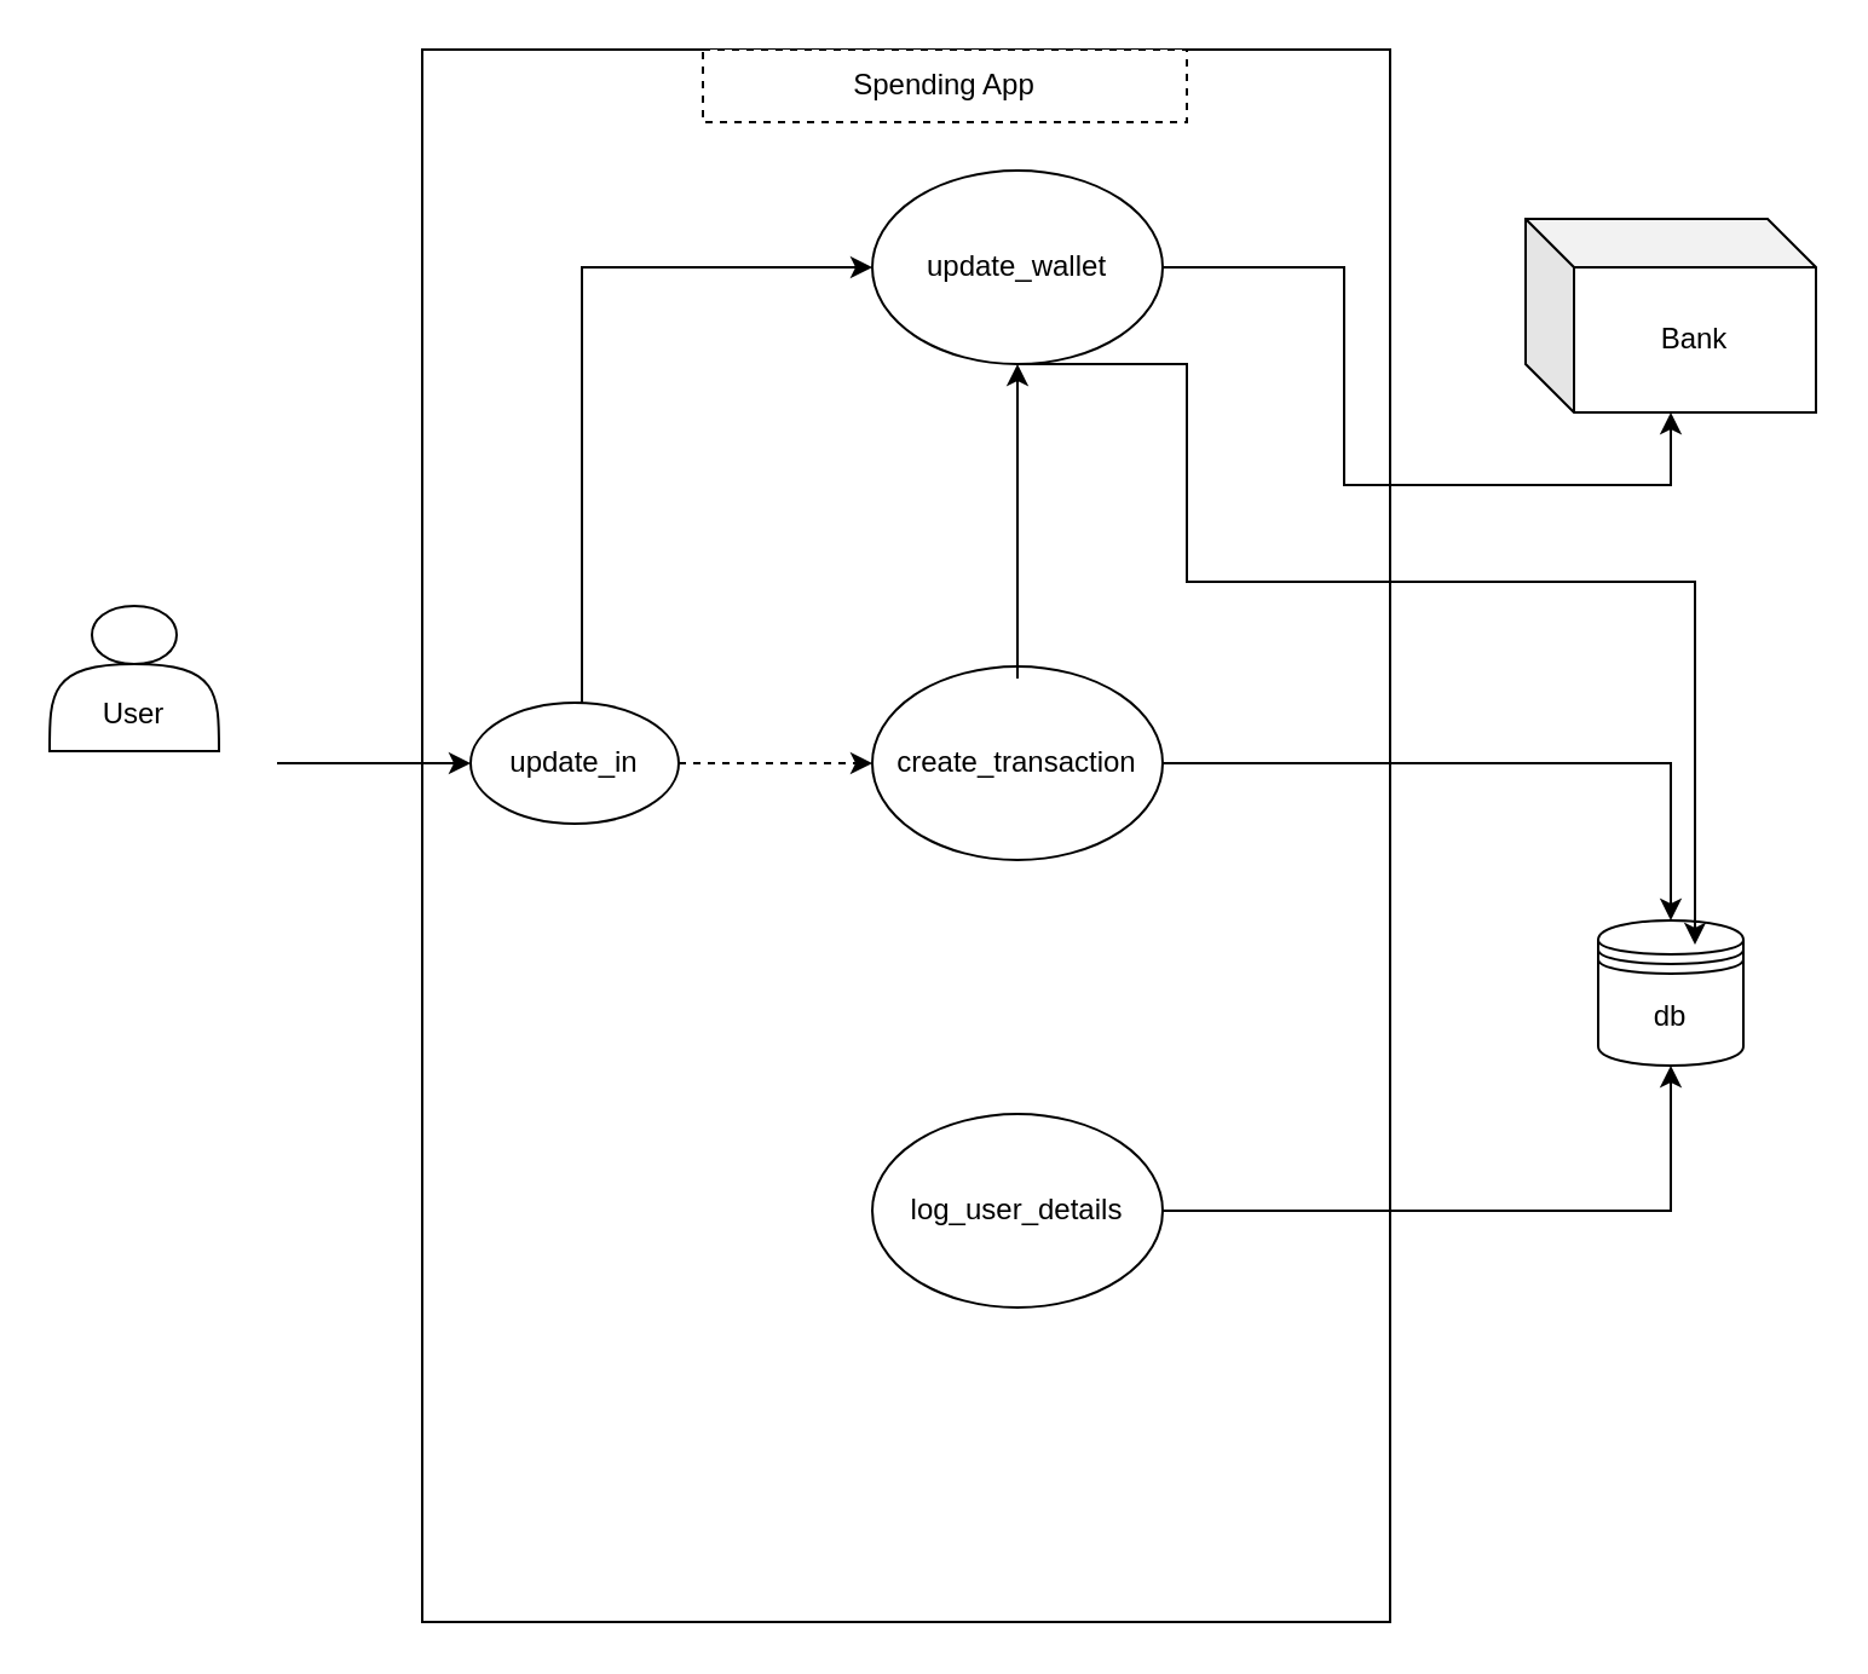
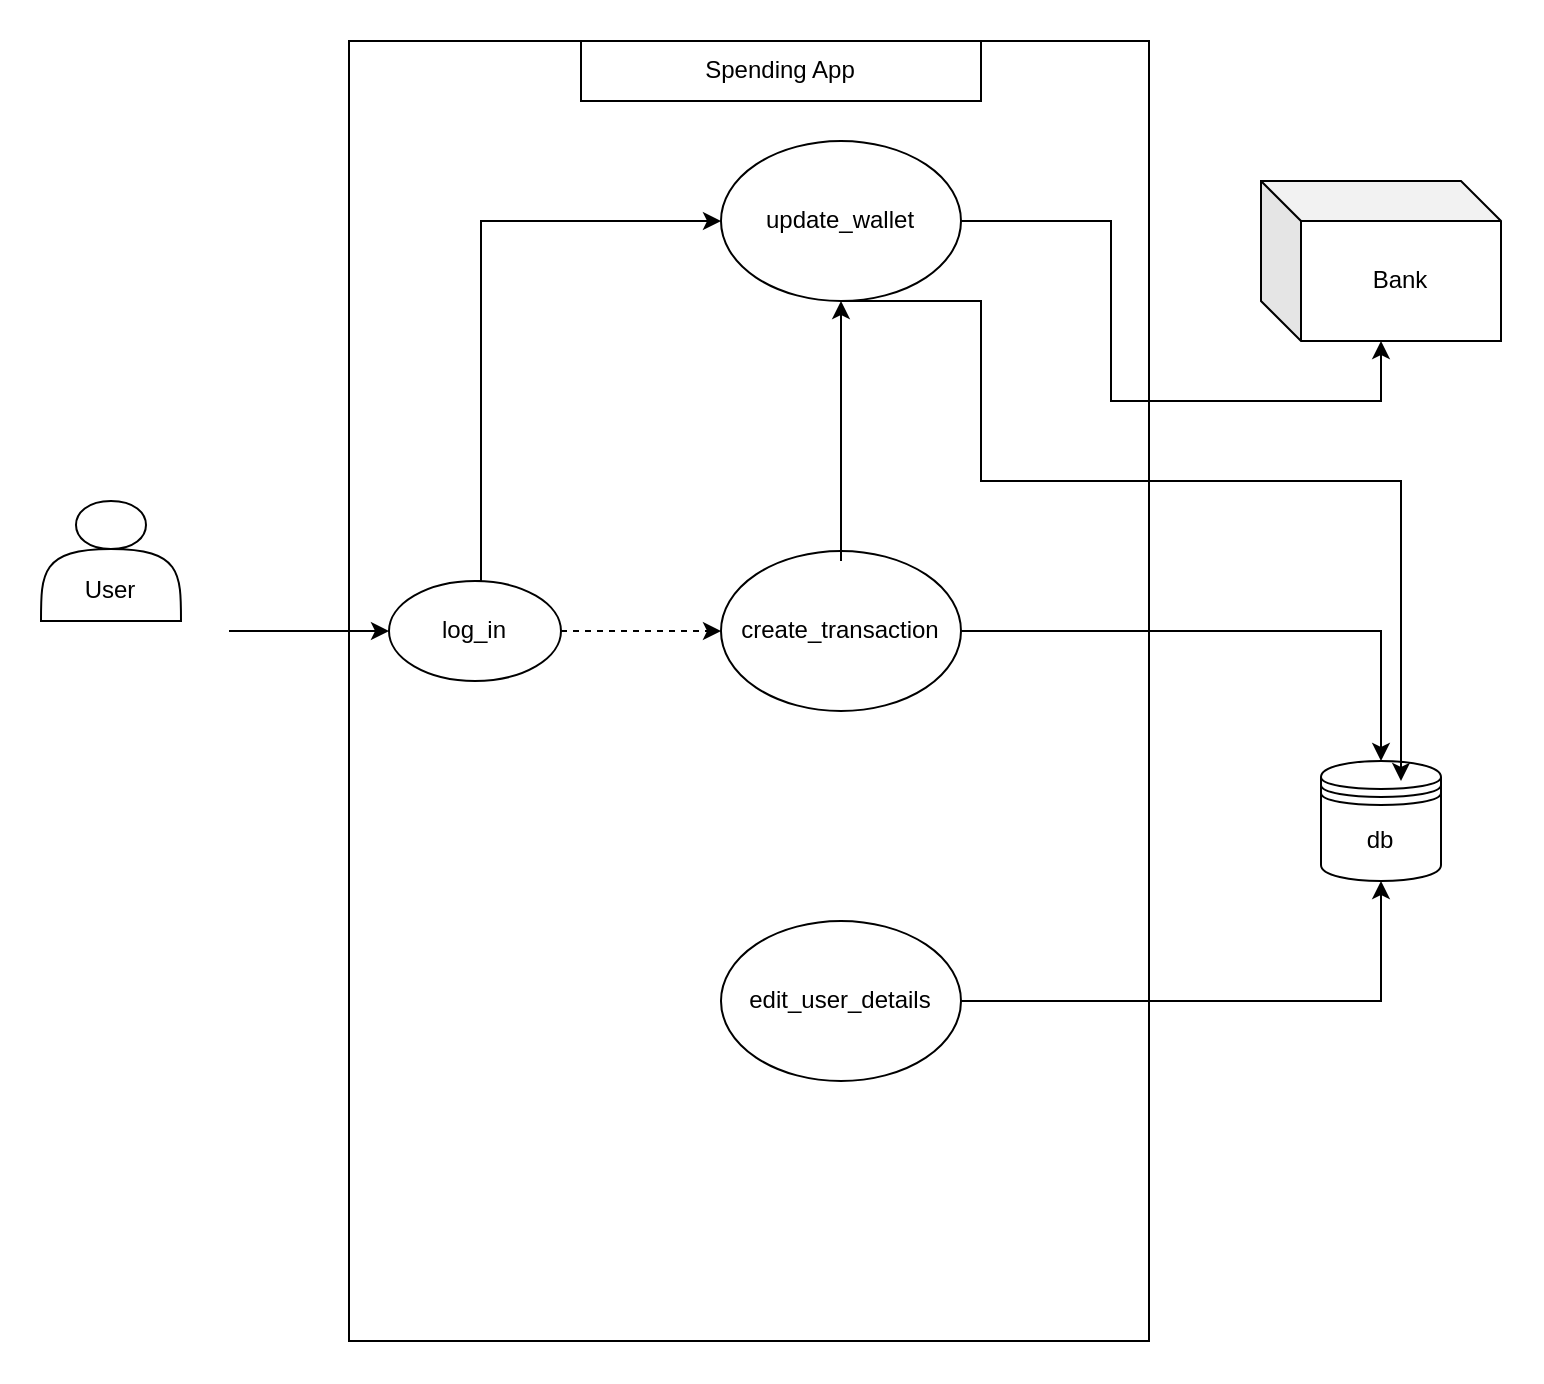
- <mxCell id="15" value="Spending App" style="rounded=0;whiteSpace=wrap;html=1;dashed=1;" vertex="1" parent="1"><mxGeometry x="290" y="20" width="200" height="30" as="geometry" /></mxCell>
+ <mxCell id="15" value="Spending App" style="rounded=0;whiteSpace=wrap;html=1;" vertex="1" parent="1"><mxGeometry x="290" y="20" width="200" height="30" as="geometry" /></mxCell>
- <mxCell id="4" value="update_in" style="ellipse;whiteSpace=wrap;html=1;" vertex="1" parent="1"><mxGeometry x="194" y="290" width="86" height="50" as="geometry" /></mxCell>
+ <mxCell id="4" value="log_in" style="ellipse;whiteSpace=wrap;html=1;" vertex="1" parent="1"><mxGeometry x="194" y="290" width="86" height="50" as="geometry" /></mxCell>
- <mxCell id="6" value="log_user_details" style="ellipse;whiteSpace=wrap;html=1;" vertex="1" parent="1"><mxGeometry x="360" y="460" width="120" height="80" as="geometry" /></mxCell>
+ <mxCell id="6" value="edit_user_details" style="ellipse;whiteSpace=wrap;html=1;" vertex="1" parent="1"><mxGeometry x="360" y="460" width="120" height="80" as="geometry" /></mxCell>
